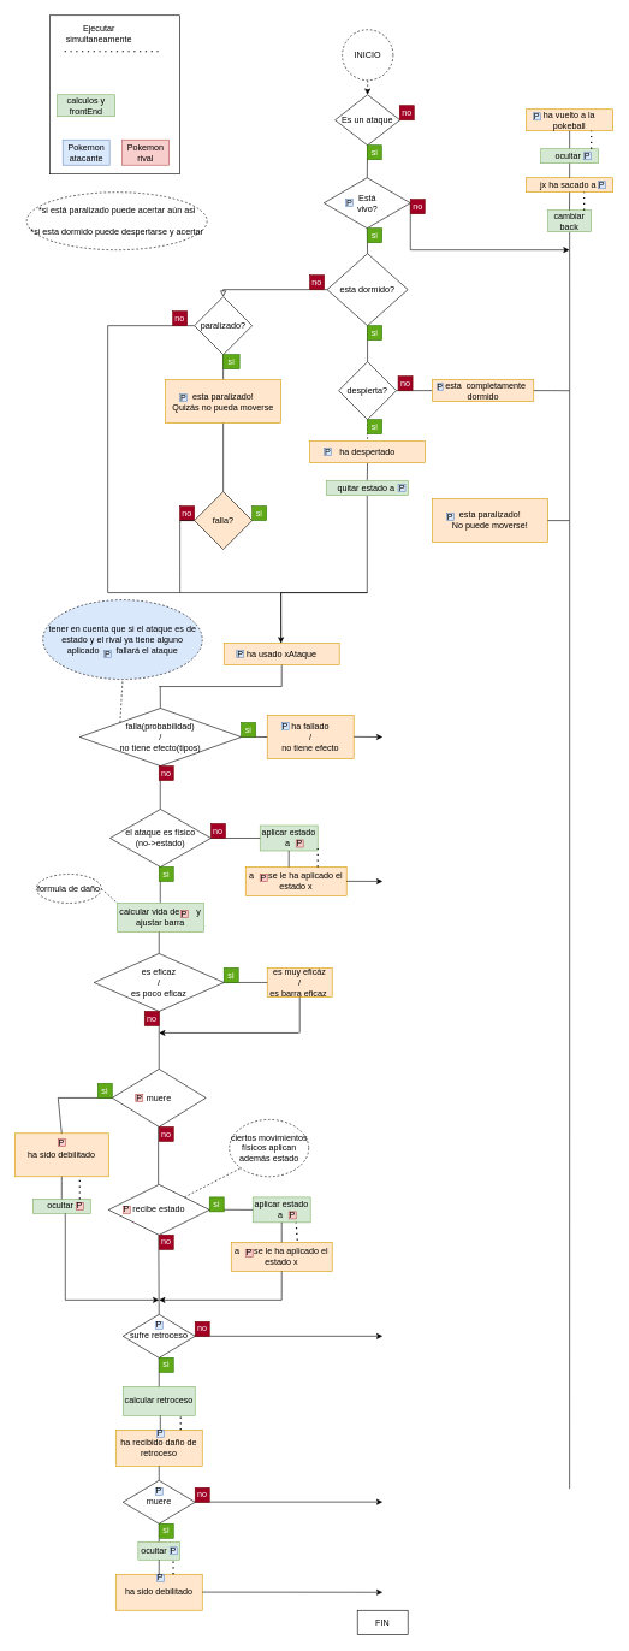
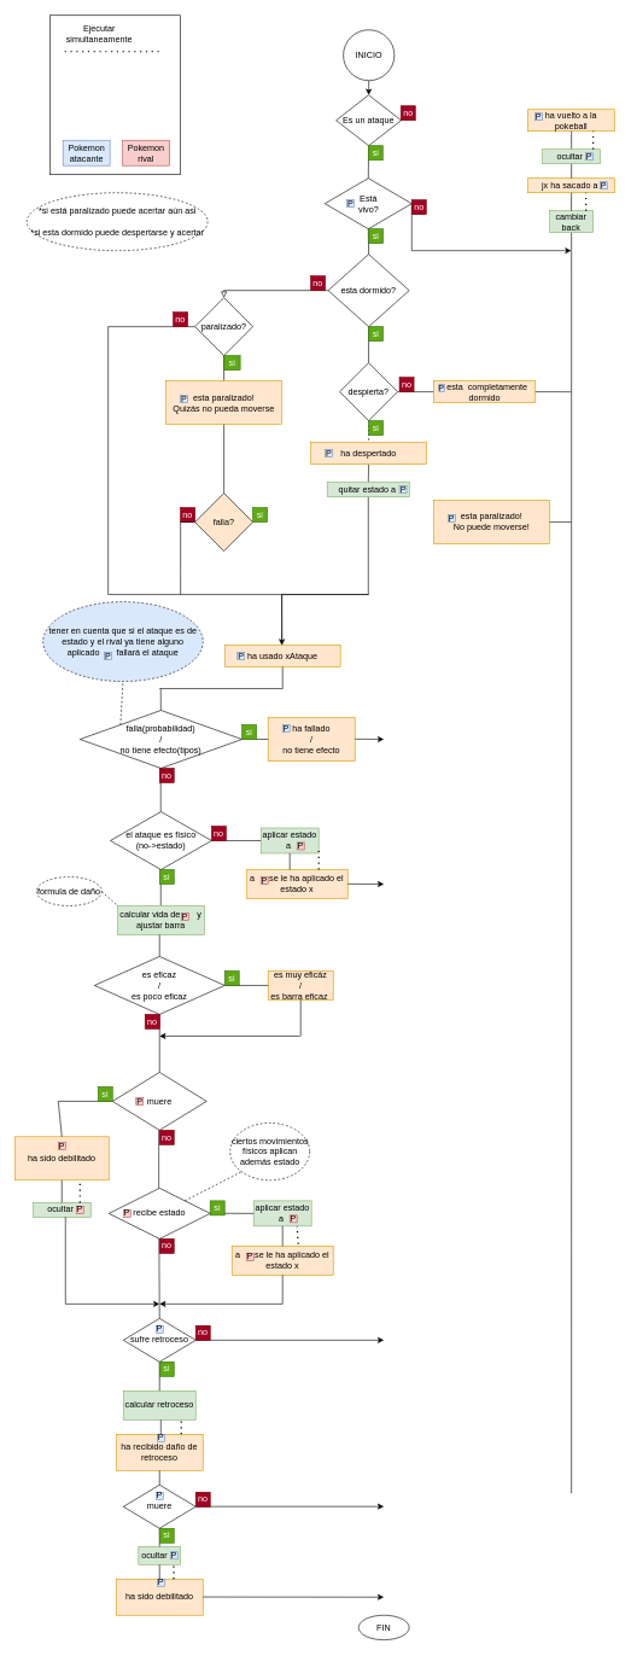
- <mxCell id="118" value="INICIO" style="ellipse;whiteSpace=wrap;html=1;dashed=1;" parent="1" vertex="1"><mxGeometry x="474" y="40" width="70.5" height="70" as="geometry" /></mxCell>
+ <mxCell id="118" value="INICIO" style="ellipse;whiteSpace=wrap;html=1;" parent="1" vertex="1"><mxGeometry x="474" y="40" width="70.5" height="70" as="geometry" /></mxCell>
- <mxCell id="117" style="edgeStyle=orthogonalEdgeStyle;rounded=0;orthogonalLoop=1;jettySize=auto;html=1;exitX=0.5;exitY=1;exitDx=0;exitDy=0;entryX=0.5;entryY=0;entryDx=0;entryDy=0;dashed=1;" edge="1" parent="1" source="118" target="7"><mxGeometry relative="1" as="geometry" /></mxCell>
+ <mxCell id="117" style="edgeStyle=orthogonalEdgeStyle;rounded=0;orthogonalLoop=1;jettySize=auto;html=1;exitX=0.5;exitY=1;exitDx=0;exitDy=0;entryX=0.5;entryY=0;entryDx=0;entryDy=0;" edge="1" parent="1" source="118" target="7"><mxGeometry relative="1" as="geometry" /></mxCell>
- <mxCell id="152" value="calculos y frontEnd" style="text;html=1;strokeColor=#82b366;fillColor=#d5e8d4;align=center;verticalAlign=middle;whiteSpace=wrap;rounded=0;" parent="1" vertex="1"><mxGeometry x="79" y="130" width="80" height="30" as="geometry" /></mxCell>
- <mxCell id="149" value="FIN" style="whiteSpace=wrap;html=1;gradientColor=#ffffff;rounded=0;" parent="1" vertex="1"><mxGeometry x="495" y="2230" width="70" height="34" as="geometry" /></mxCell>
+ <mxCell id="149" value="FIN" style="ellipse;whiteSpace=wrap;html=1;gradientColor=#ffffff;" parent="1" vertex="1"><mxGeometry x="495" y="2230" width="70" height="34" as="geometry" /></mxCell>
